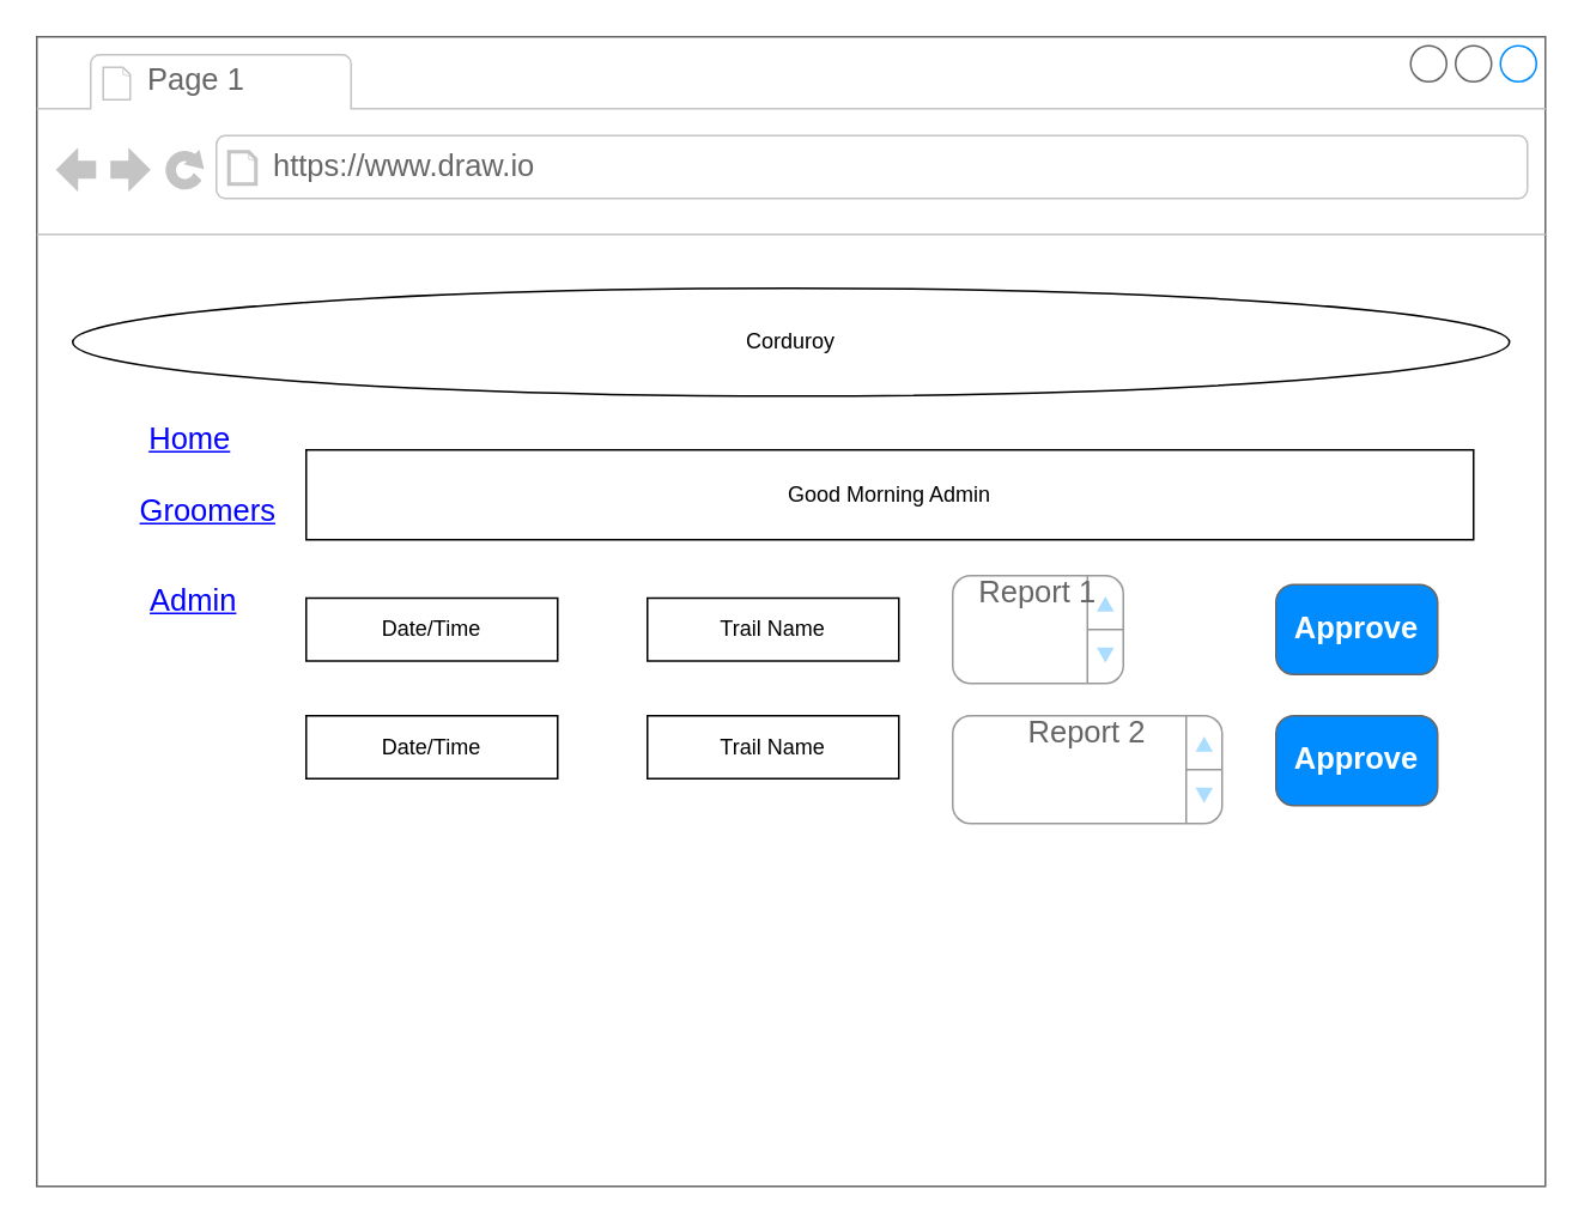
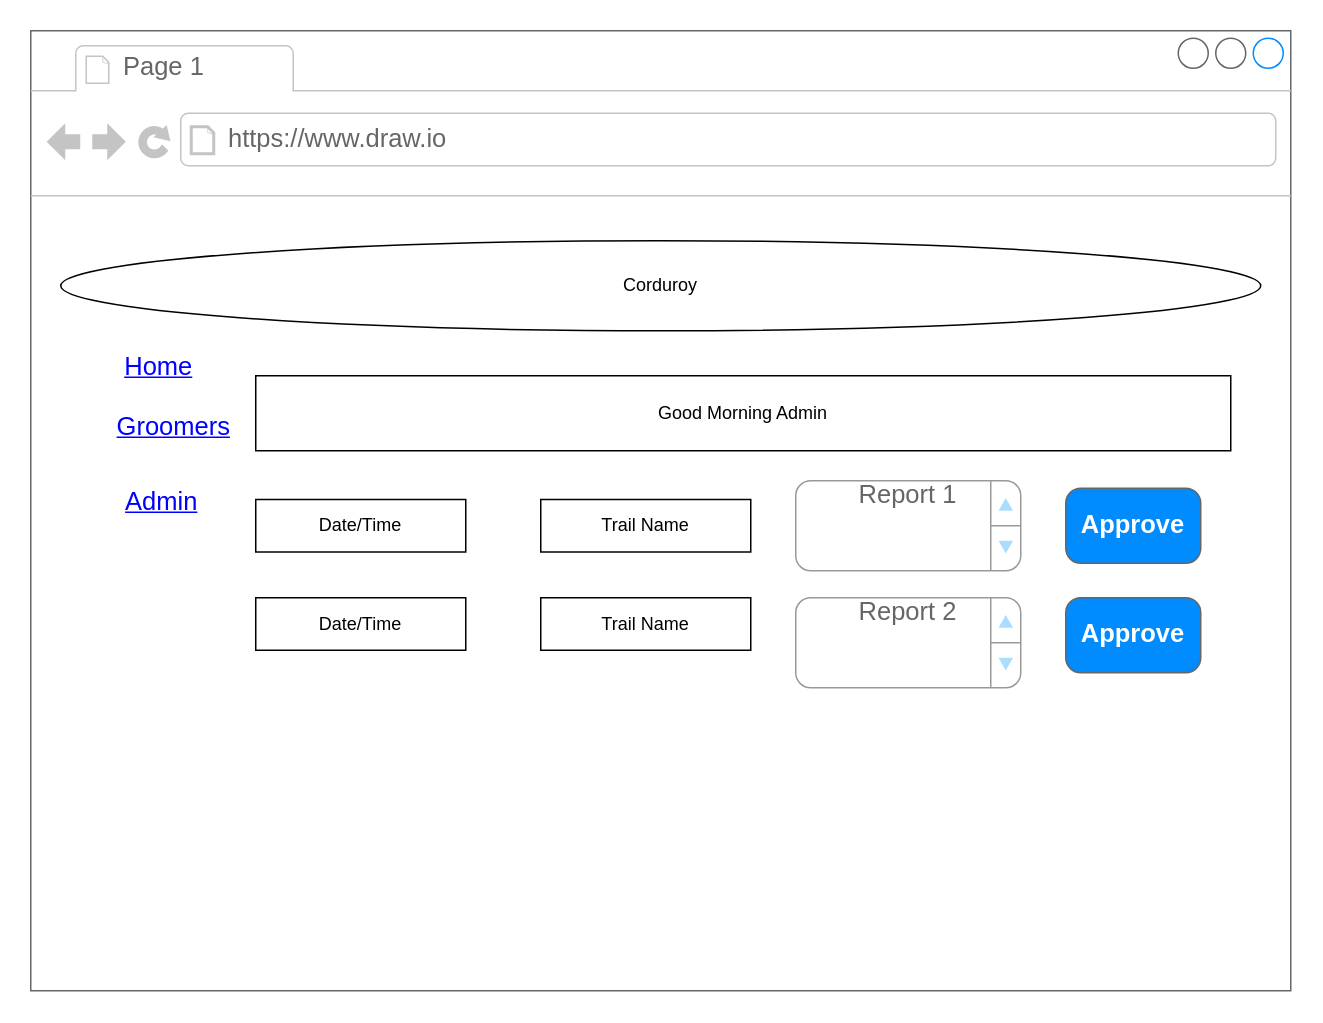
- <mxCell id="8" value="Report 1" style="strokeWidth=1;shadow=0;dashed=0;align=center;html=1;shape=mxgraph.mockup.forms.spinner;strokeColor=#999999;spinLayout=right;spinStyle=normal;adjStyle=triangle;fillColor=#aaddff;fontSize=17;fontColor=#666666;mainText=;html=1;overflow=fill;" parent="2" vertex="1"><mxGeometry x="510" y="300" width="95" height="60" as="geometry" /></mxCell>
+ <mxCell id="8" value="Report 1" style="strokeWidth=1;shadow=0;dashed=0;align=center;html=1;shape=mxgraph.mockup.forms.spinner;strokeColor=#999999;spinLayout=right;spinStyle=normal;adjStyle=triangle;fillColor=#aaddff;fontSize=17;fontColor=#666666;mainText=;html=1;overflow=fill;" parent="2" vertex="1"><mxGeometry x="510" y="300" width="150" height="60" as="geometry" /></mxCell>
